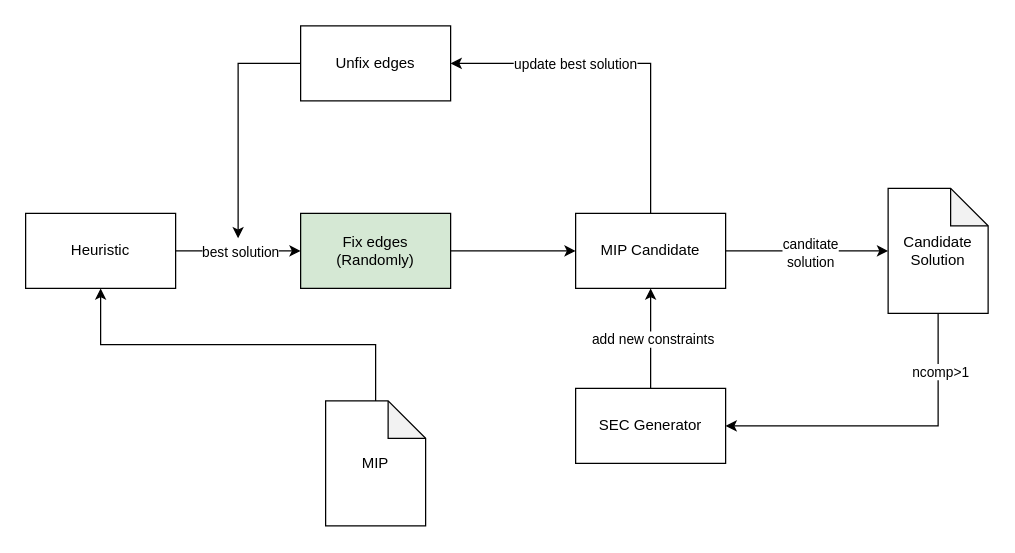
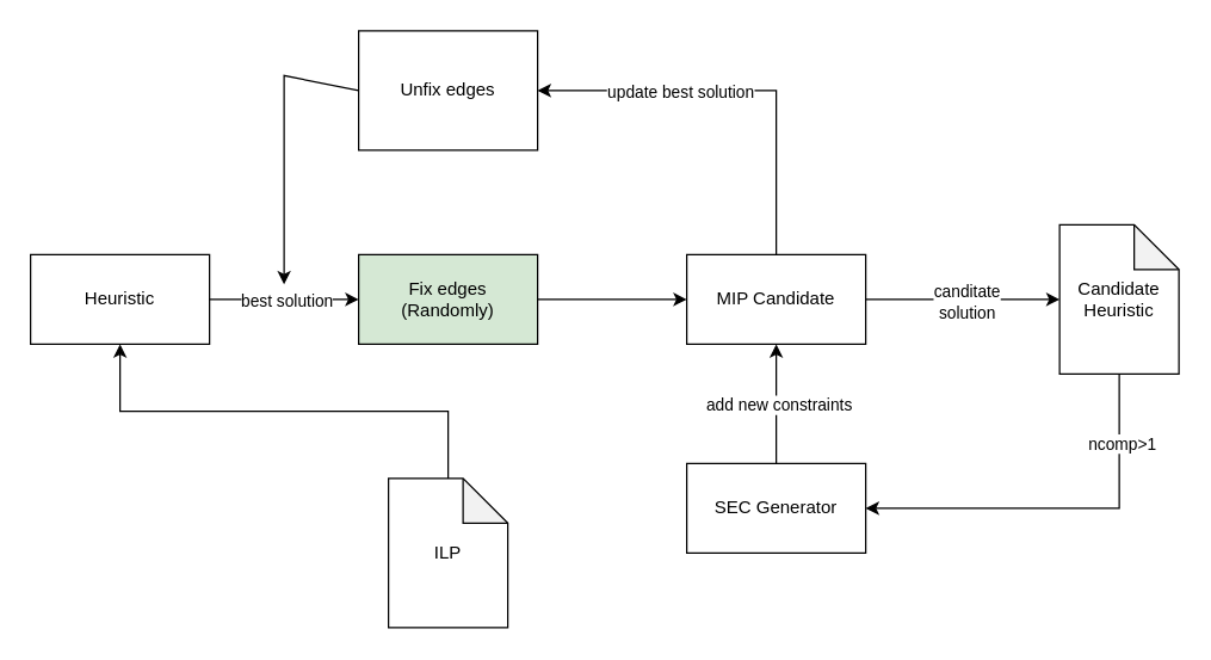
- <mxCell id="20" value="Unfix edges" style="rounded=0;whiteSpace=wrap;html=1;" vertex="1" parent="1"><mxGeometry x="240" y="20" width="120" height="60" as="geometry" /></mxCell>
+ <mxCell id="20" value="Unfix edges" style="rounded=0;whiteSpace=wrap;html=1;" vertex="1" parent="1"><mxGeometry x="240" y="20" width="120" height="80" as="geometry" /></mxCell>
- <mxCell id="10" value="Candidate&lt;div&gt;Solution&lt;/div&gt;" style="shape=note;whiteSpace=wrap;html=1;backgroundOutline=1;darkOpacity=0.05;" vertex="1" parent="1"><mxGeometry x="710" y="150" width="80" height="100" as="geometry" /></mxCell>
+ <mxCell id="10" value="Candidate&lt;div&gt;Heuristic&lt;/div&gt;" style="shape=note;whiteSpace=wrap;html=1;backgroundOutline=1;darkOpacity=0.05;" vertex="1" parent="1"><mxGeometry x="710" y="150" width="80" height="100" as="geometry" /></mxCell>
- <mxCell id="3" value="MIP" style="shape=note;whiteSpace=wrap;html=1;backgroundOutline=1;darkOpacity=0.05;" vertex="1" parent="1"><mxGeometry x="260" y="320" width="80" height="100" as="geometry" /></mxCell>
+ <mxCell id="3" value="ILP" style="shape=note;whiteSpace=wrap;html=1;backgroundOutline=1;darkOpacity=0.05;" vertex="1" parent="1"><mxGeometry x="260" y="320" width="80" height="100" as="geometry" /></mxCell>
